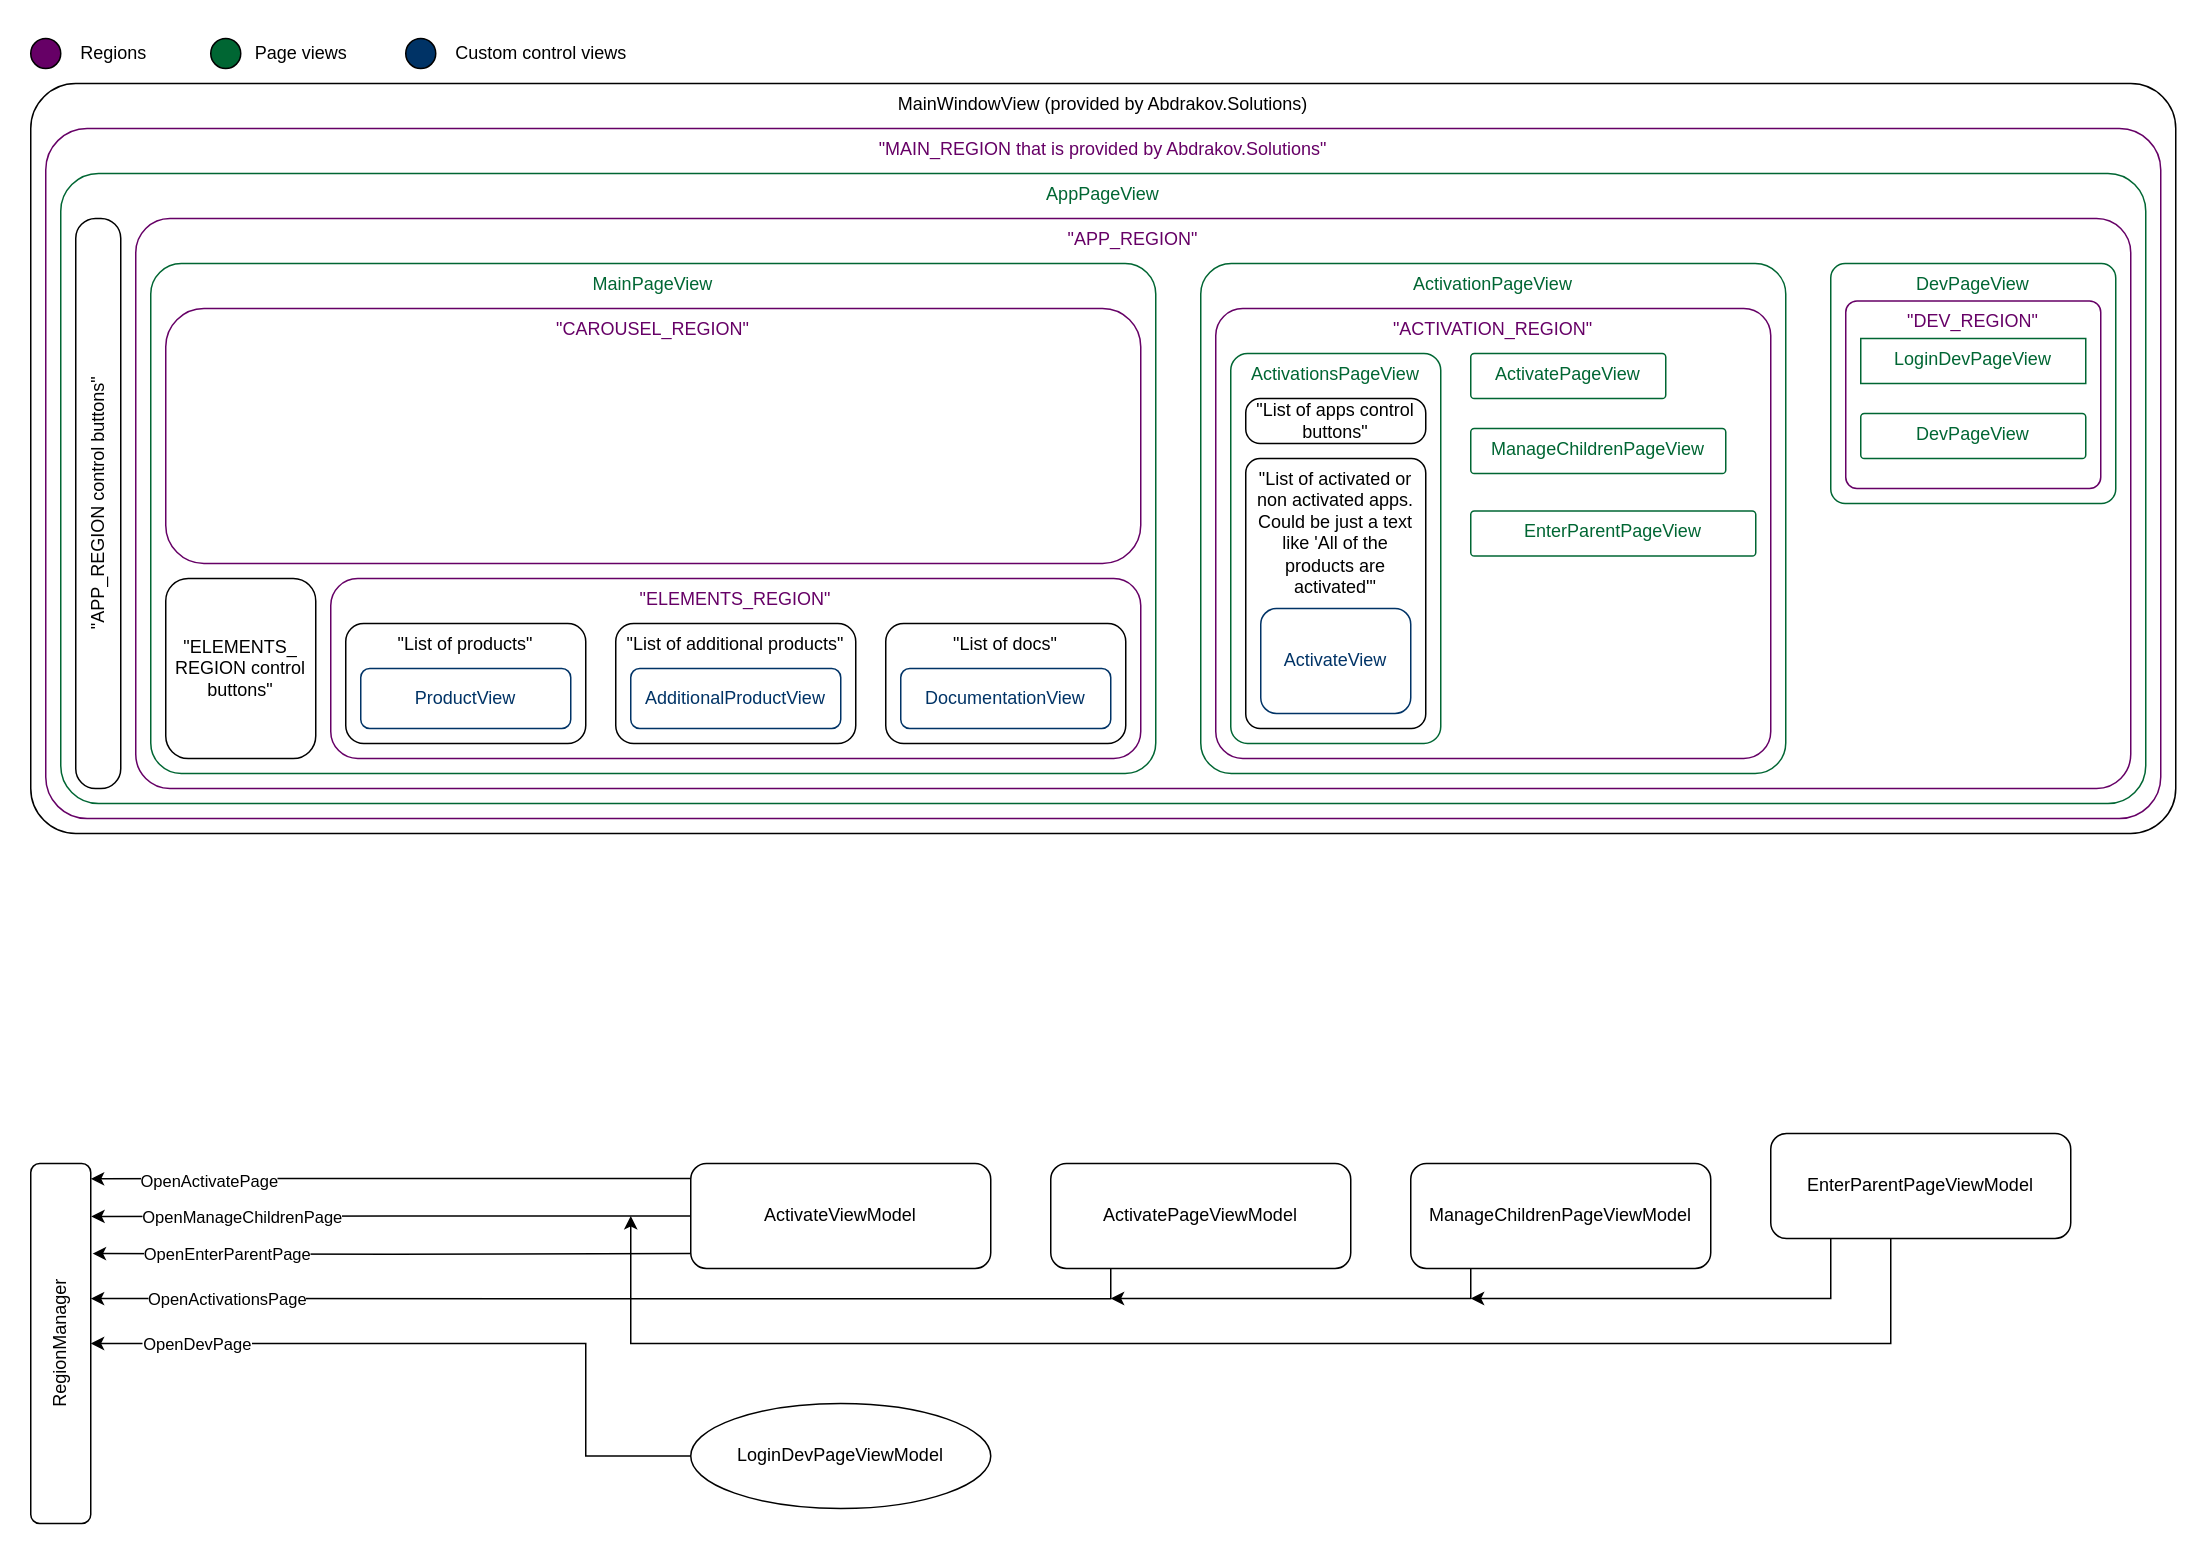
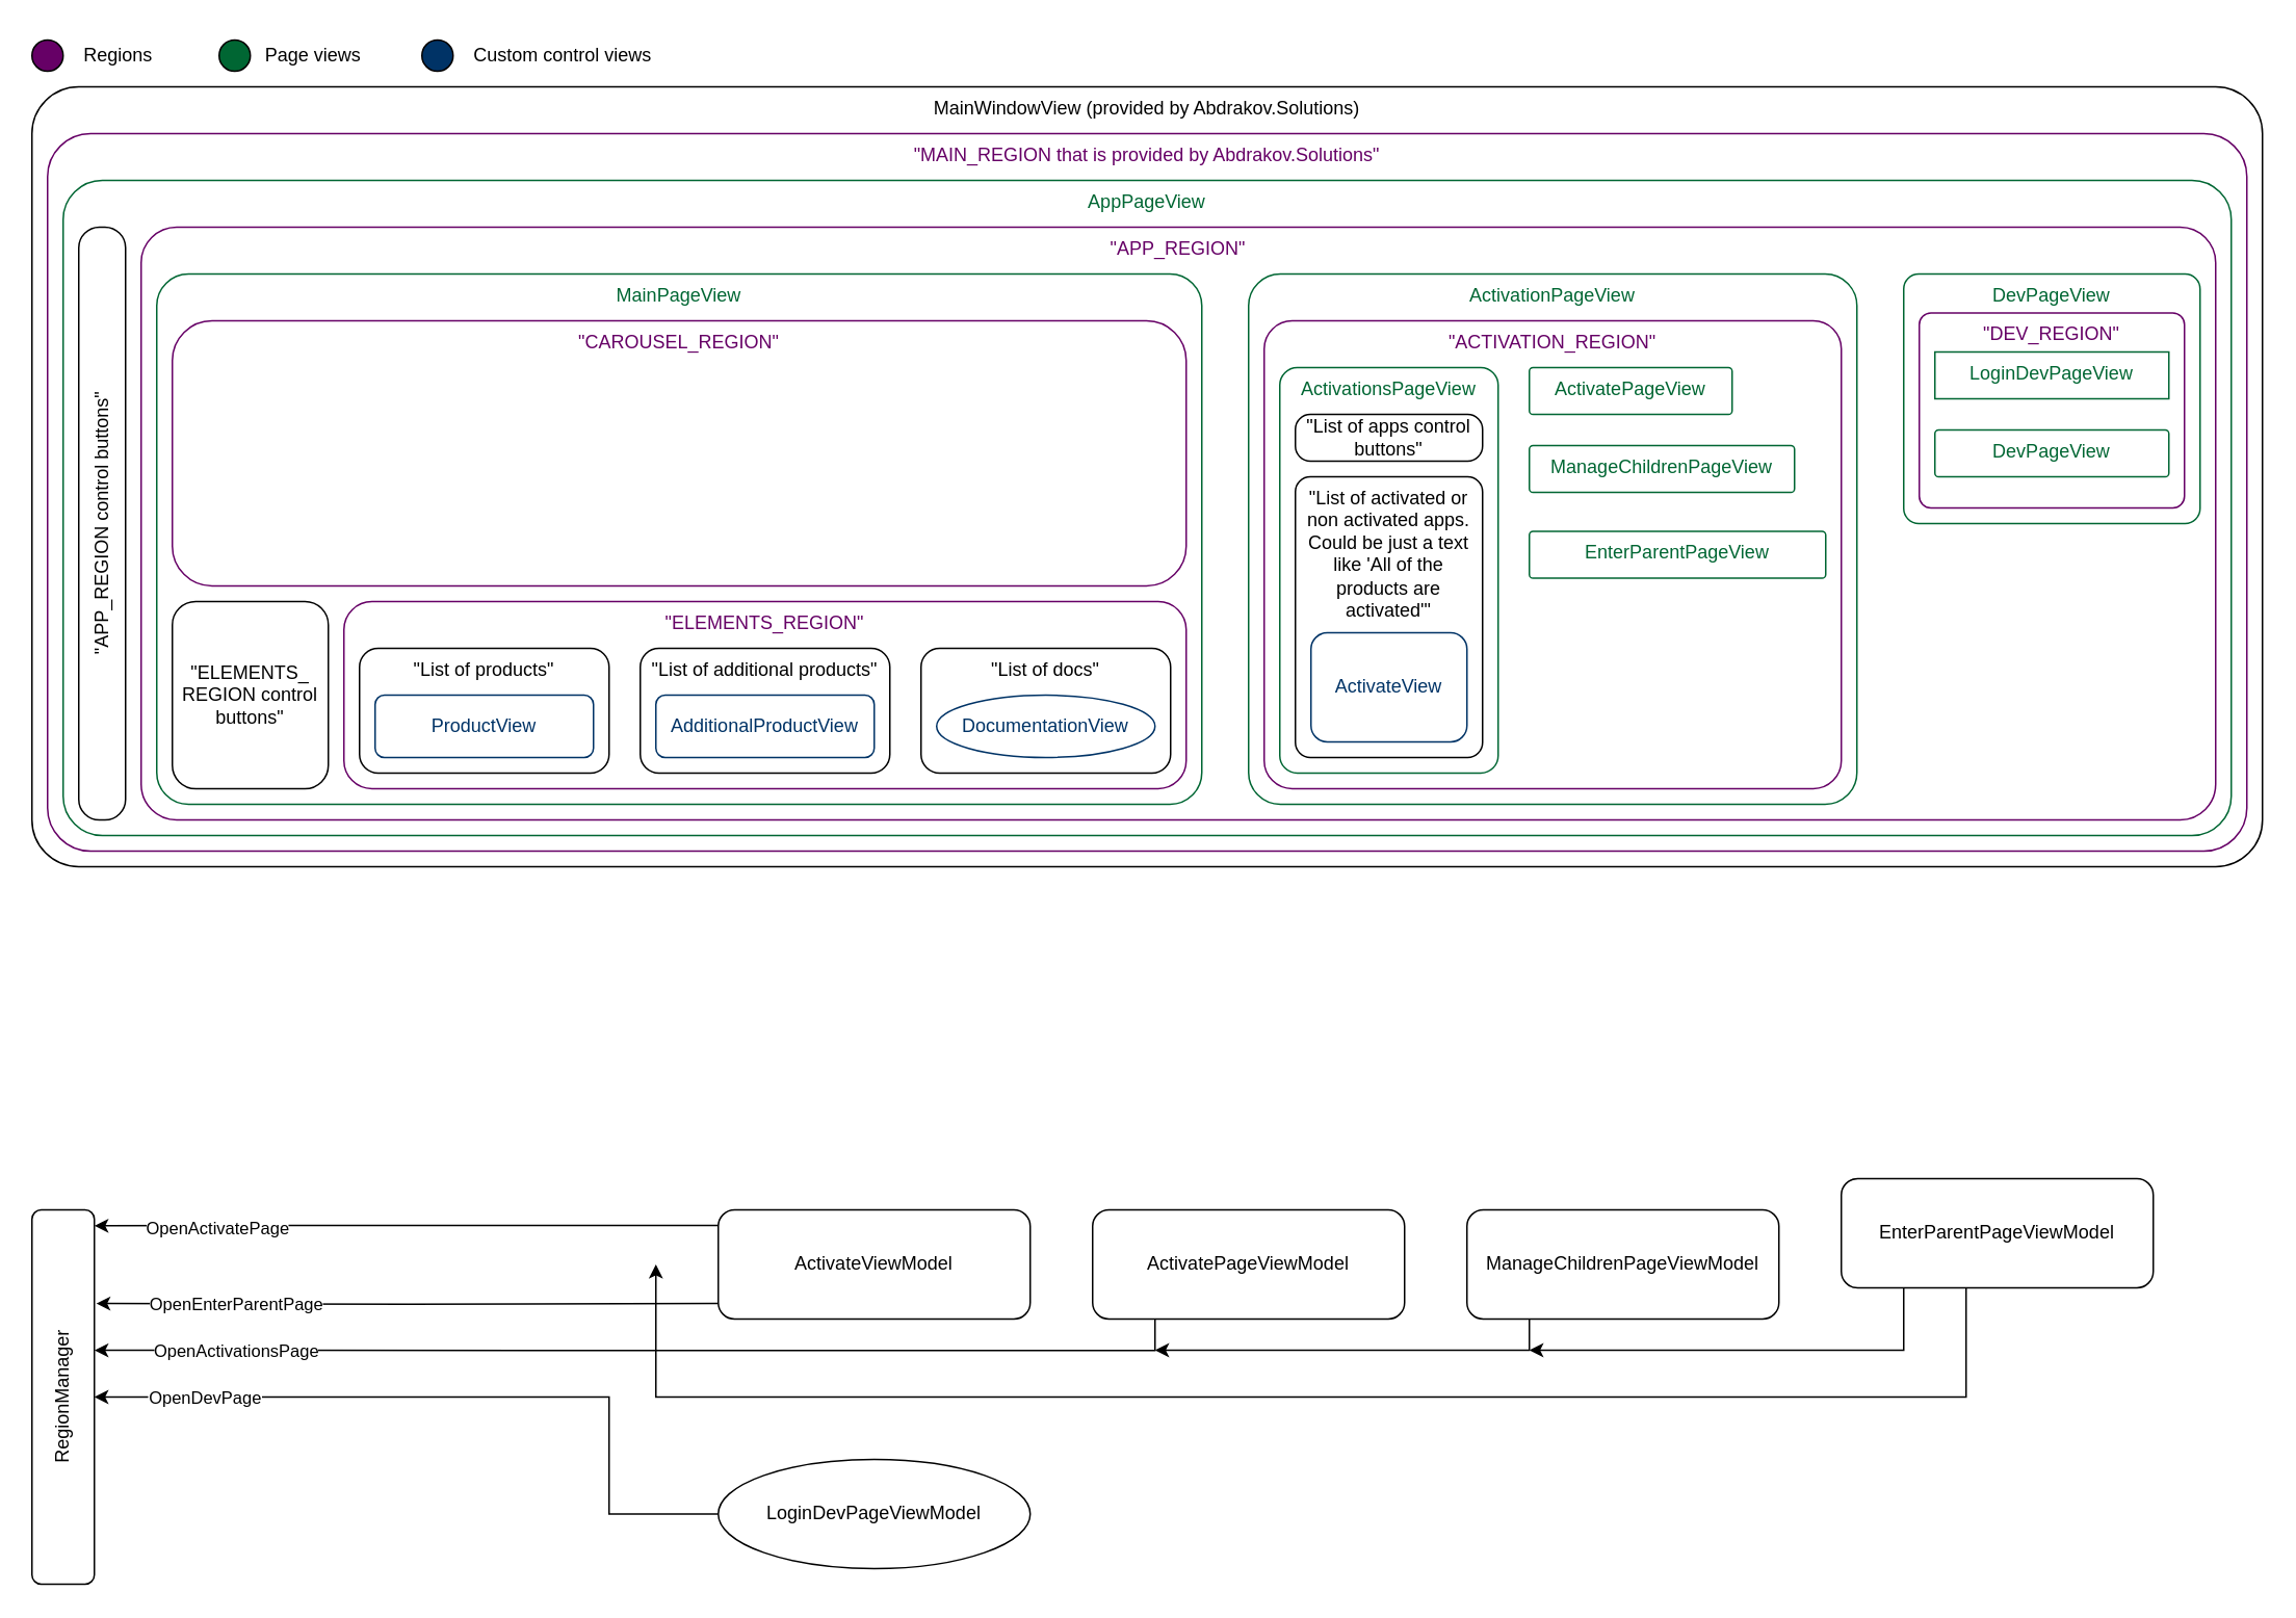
- <mxCell id="13" value="DocumentationView" style="rounded=1;whiteSpace=wrap;html=1;strokeColor=#003366;fontColor=#003366;" parent="1" vertex="1"><mxGeometry x="600" y="445" width="140" height="40" as="geometry" /></mxCell>
+ <mxCell id="13" value="DocumentationView" style="ellipse;whiteSpace=wrap;html=1;strokeColor=#003366;fontColor=#003366;" parent="1" vertex="1"><mxGeometry x="600" y="445" width="140" height="40" as="geometry" /></mxCell>
- <mxCell id="24" style="edgeStyle=orthogonalEdgeStyle;rounded=0;orthogonalLoop=1;jettySize=auto;html=1;exitX=0;exitY=0.5;exitDx=0;exitDy=0;entryX=1.008;entryY=0.147;entryDx=0;entryDy=0;entryPerimeter=0;" edge="1" parent="1" source="39" target="38"><mxGeometry relative="1" as="geometry"><mxPoint x="120" y="795" as="targetPoint" /><mxPoint x="240" y="665" as="sourcePoint" /><Array as="points" /></mxGeometry></mxCell>
- <mxCell id="25" value="OpenManageChildrenPage" style="edgeLabel;html=1;align=center;verticalAlign=middle;resizable=0;points=[];horizontal=1;" vertex="1" connectable="0" parent="24"><mxGeometry x="0.2" y="-1" relative="1" as="geometry"><mxPoint x="-60" y="1" as="offset" /></mxGeometry></mxCell>
